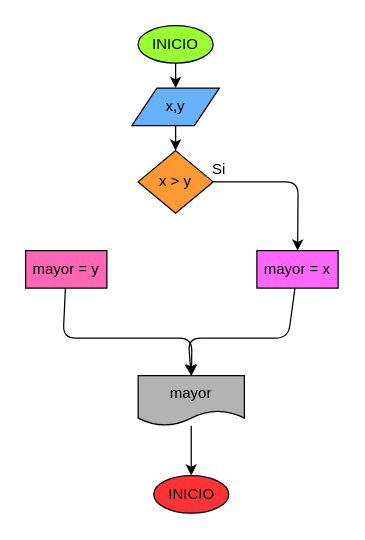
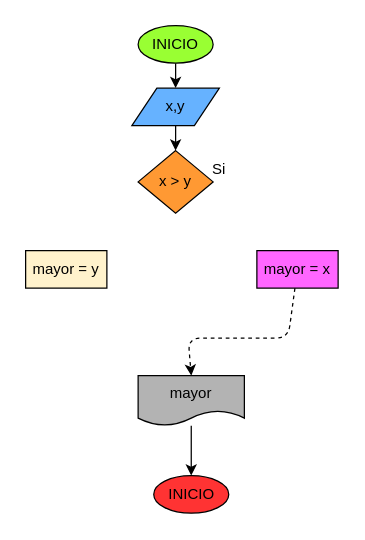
- <mxCell id="6" value="" style="edgeStyle=none;html=1;" edge="1" parent="1" source="7" target="9"><mxGeometry relative="1" as="geometry"><Array as="points"><mxPoint x="238" y="145" /></Array></mxGeometry></mxCell>
- <mxCell id="12" value="mayor = y" style="whiteSpace=wrap;html=1;fillColor=#FF66B3;" vertex="1" parent="1"><mxGeometry x="20" y="200" width="65" height="30" as="geometry" /></mxCell>
+ <mxCell id="12" value="mayor = y" style="whiteSpace=wrap;html=1;fillColor=#fff2cc;" vertex="1" parent="1"><mxGeometry x="20" y="200" width="65" height="30" as="geometry" /></mxCell>
- <mxCell id="11" style="edgeStyle=none;html=1;" edge="1" parent="1" source="12" target="14"><mxGeometry relative="1" as="geometry"><Array as="points"><mxPoint x="50" y="270" /><mxPoint x="153" y="270" /></Array></mxGeometry></mxCell>
- <mxCell id="8" style="edgeStyle=none;html=1;entryX=0.5;entryY=0;entryDx=0;entryDy=0;" edge="1" parent="1" source="9" target="14"><mxGeometry relative="1" as="geometry"><Array as="points"><mxPoint x="230" y="270" /><mxPoint x="150" y="270" /></Array></mxGeometry></mxCell>
+ <mxCell id="8" style="edgeStyle=none;html=1;entryX=0.5;entryY=0;entryDx=0;entryDy=0;dashed=1;" edge="1" parent="1" source="9" target="14"><mxGeometry relative="1" as="geometry"><Array as="points"><mxPoint x="230" y="270" /><mxPoint x="150" y="270" /></Array></mxGeometry></mxCell>
